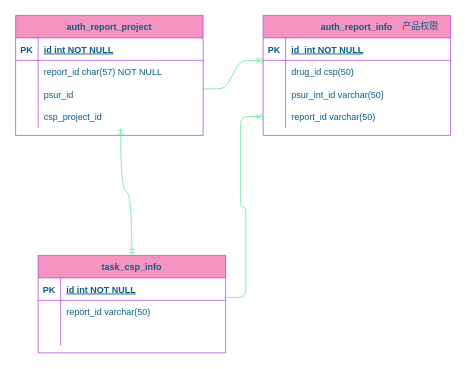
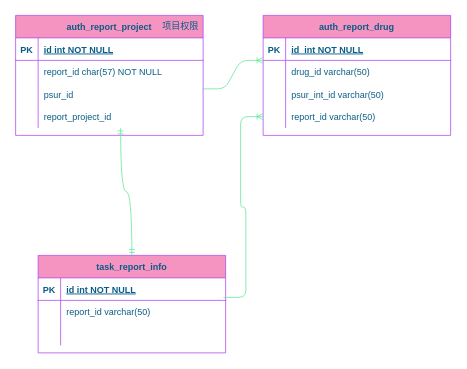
+ <mxCell id="41" value="项目权限" style="text;html=1;strokeColor=none;fillColor=none;align=center;verticalAlign=middle;whiteSpace=wrap;rounded=0;sketch=0;fontColor=#095C86;" vertex="1" parent="1"><mxGeometry x="210" y="20" width="60" height="30" as="geometry" /></mxCell>
- <mxCell id="2" value="auth_report_info" style="shape=table;startSize=30;container=1;collapsible=1;childLayout=tableLayout;fixedRows=1;rowLines=0;fontStyle=1;align=center;resizeLast=1;fillColor=#F694C1;strokeColor=#AF45ED;fontColor=#095C86;" parent="1" vertex="1"><mxGeometry x="350" y="20" width="250" height="160" as="geometry" /></mxCell>
+ <mxCell id="2" value="auth_report_drug" style="shape=table;startSize=30;container=1;collapsible=1;childLayout=tableLayout;fixedRows=1;rowLines=0;fontStyle=1;align=center;resizeLast=1;fillColor=#F694C1;strokeColor=#AF45ED;fontColor=#095C86;" parent="1" vertex="1"><mxGeometry x="350" y="20" width="250" height="160" as="geometry" /></mxCell>
- <mxCell id="42" value="产品权限" style="text;html=1;strokeColor=none;fillColor=none;align=center;verticalAlign=middle;whiteSpace=wrap;rounded=0;sketch=0;fontColor=#095C86;" vertex="1" parent="1"><mxGeometry x="530" y="20" width="60" height="30" as="geometry" /></mxCell>
- <mxCell id="8" value="drug_id csp(50)" style="shape=partialRectangle;overflow=hidden;connectable=0;fillColor=none;top=0;left=0;bottom=0;right=0;align=left;spacingLeft=6;strokeColor=#AF45ED;fontColor=#095C86;" parent="6" vertex="1"><mxGeometry x="30" width="220" height="30" as="geometry"><mxRectangle width="220" height="30" as="alternateBounds" /></mxGeometry></mxCell>
+ <mxCell id="8" value="drug_id varchar(50)" style="shape=partialRectangle;overflow=hidden;connectable=0;fillColor=none;top=0;left=0;bottom=0;right=0;align=left;spacingLeft=6;strokeColor=#AF45ED;fontColor=#095C86;" parent="6" vertex="1"><mxGeometry x="30" width="220" height="30" as="geometry"><mxRectangle width="220" height="30" as="alternateBounds" /></mxGeometry></mxCell>
- <mxCell id="37" value="csp_project_id" style="shape=partialRectangle;connectable=0;fillColor=none;top=0;left=0;bottom=0;right=0;align=left;spacingLeft=6;overflow=hidden;rounded=0;sketch=0;fontColor=#095C86;strokeColor=#AF45ED;" vertex="1" parent="35"><mxGeometry x="30" width="220" height="30" as="geometry"><mxRectangle width="220" height="30" as="alternateBounds" /></mxGeometry></mxCell>
+ <mxCell id="37" value="report_project_id" style="shape=partialRectangle;connectable=0;fillColor=none;top=0;left=0;bottom=0;right=0;align=left;spacingLeft=6;overflow=hidden;rounded=0;sketch=0;fontColor=#095C86;strokeColor=#AF45ED;" vertex="1" parent="35"><mxGeometry x="30" width="220" height="30" as="geometry"><mxRectangle width="220" height="30" as="alternateBounds" /></mxGeometry></mxCell>
- <mxCell id="15" value="task_csp_info" style="shape=table;startSize=30;container=1;collapsible=1;childLayout=tableLayout;fixedRows=1;rowLines=0;fontStyle=1;align=center;resizeLast=1;fillColor=#F694C1;strokeColor=#AF45ED;fontColor=#095C86;" parent="1" vertex="1"><mxGeometry x="50" y="340" width="250" height="130" as="geometry" /></mxCell>
+ <mxCell id="15" value="task_report_info" style="shape=table;startSize=30;container=1;collapsible=1;childLayout=tableLayout;fixedRows=1;rowLines=0;fontStyle=1;align=center;resizeLast=1;fillColor=#F694C1;strokeColor=#AF45ED;fontColor=#095C86;" parent="1" vertex="1"><mxGeometry x="50" y="340" width="250" height="130" as="geometry" /></mxCell>
